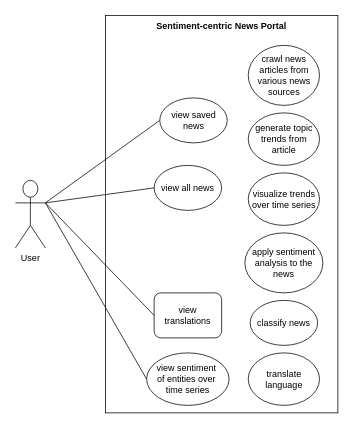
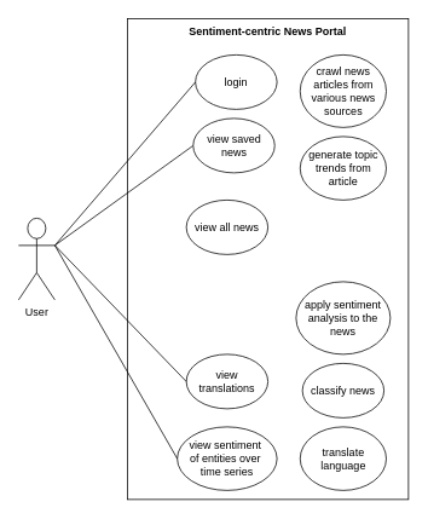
+ <mxCell id="3" value="login" style="ellipse;whiteSpace=wrap;html=1;" parent="1" vertex="1"><mxGeometry x="215" y="60" width="90" height="60" as="geometry" /></mxCell>
+ <mxCell id="14" value="" style="endArrow=none;html=1;rounded=0;entryX=0;entryY=0.5;entryDx=0;entryDy=0;exitX=1;exitY=0.333;exitDx=0;exitDy=0;exitPerimeter=0;" parent="1" source="13" target="3" edge="1"><mxGeometry width="50" height="50" relative="1" as="geometry"><mxPoint x="-30" y="170" as="sourcePoint" /><mxPoint x="20" y="120" as="targetPoint" /></mxGeometry></mxCell>
- <mxCell id="10" style="edgeStyle=none;rounded=0;orthogonalLoop=1;jettySize=auto;html=1;exitX=1;exitY=0.333;exitDx=0;exitDy=0;exitPerimeter=0;entryX=0;entryY=0.5;entryDx=0;entryDy=0;strokeColor=default;align=center;verticalAlign=middle;fontFamily=Helvetica;fontSize=11;fontColor=default;labelBackgroundColor=default;endArrow=none;" parent="1" source="13" target="6" edge="1"><mxGeometry relative="1" as="geometry" /></mxCell>
- <mxCell id="18" value="visualize trends over time series" style="ellipse;whiteSpace=wrap;html=1;" vertex="1" parent="1"><mxGeometry x="330.5" y="230" width="95" height="70" as="geometry" /></mxCell>
- <mxCell id="7" value="view translations" style="whiteSpace=wrap;html=1;rounded=1;" parent="1" vertex="1"><mxGeometry x="205" y="390" width="90" height="60" as="geometry" /></mxCell>
+ <mxCell id="7" value="view translations" style="ellipse;whiteSpace=wrap;html=1;" parent="1" vertex="1"><mxGeometry x="205" y="390" width="90" height="60" as="geometry" /></mxCell>
